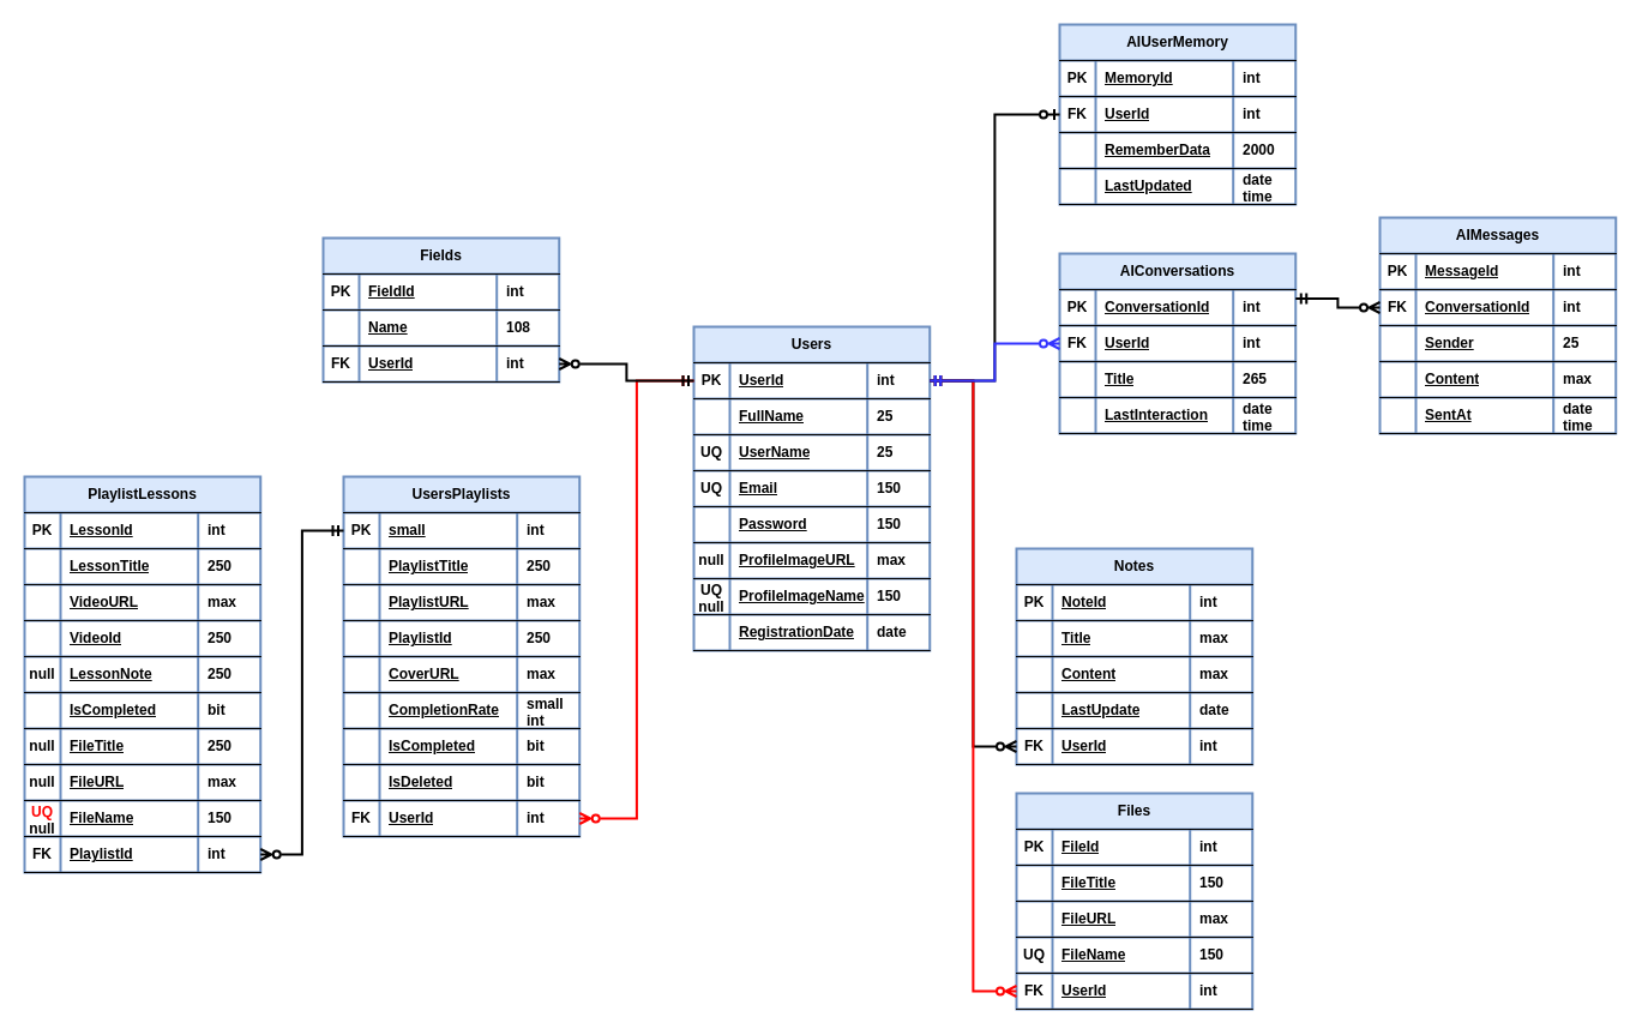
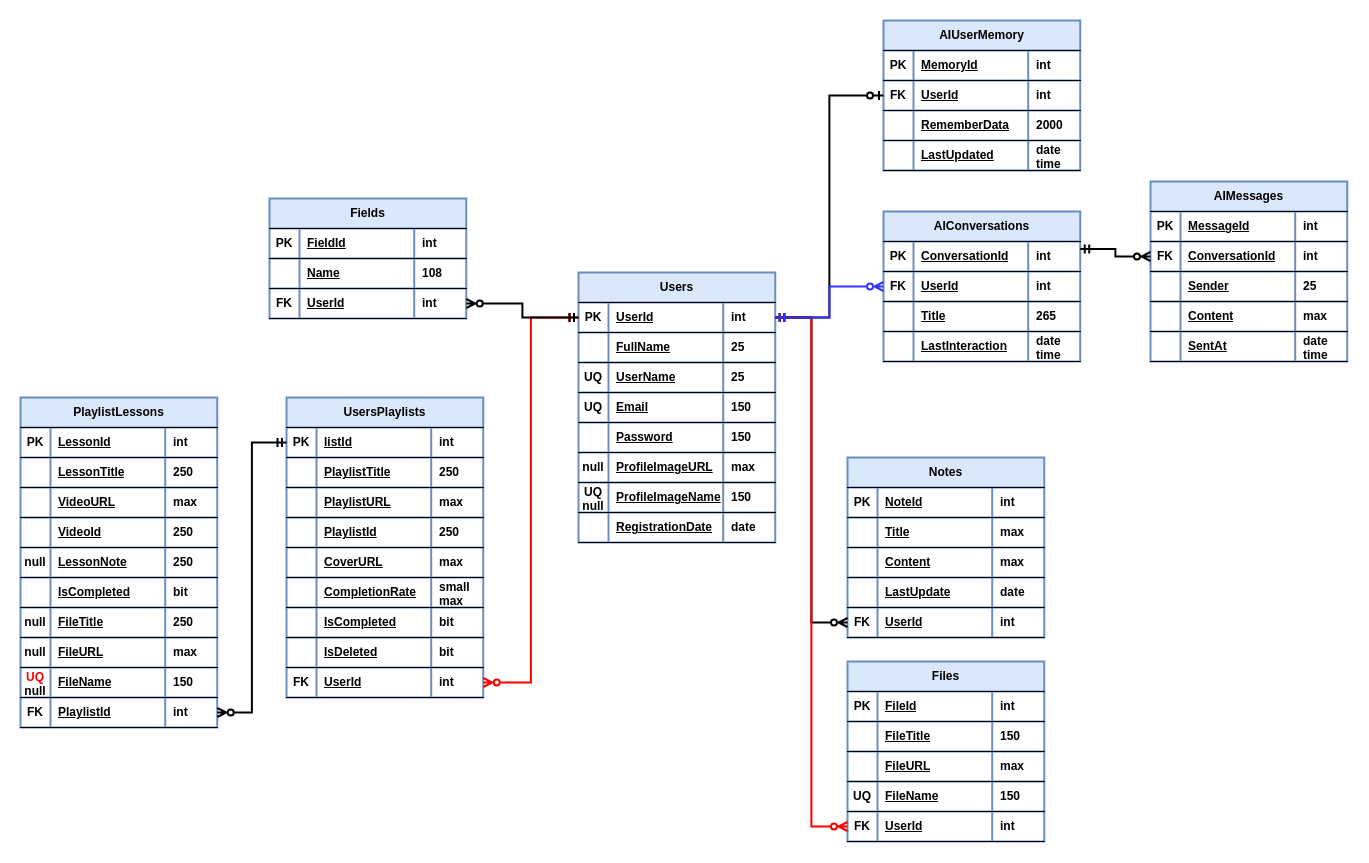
- <mxCell id="5" value="small" style="shape=partialRectangle;connectable=0;fillColor=none;top=1;left=0;bottom=0;right=0;align=left;spacingLeft=6;fontStyle=5;overflow=hidden;whiteSpace=wrap;html=1;direction=east;" parent="3" vertex="1"><mxGeometry x="30" width="114.7" height="30" as="geometry"><mxRectangle width="114.7" height="30" as="alternateBounds" /></mxGeometry></mxCell>
+ <mxCell id="5" value="listId" style="shape=partialRectangle;connectable=0;fillColor=none;top=1;left=0;bottom=0;right=0;align=left;spacingLeft=6;fontStyle=5;overflow=hidden;whiteSpace=wrap;html=1;direction=east;" parent="3" vertex="1"><mxGeometry x="30" width="114.7" height="30" as="geometry"><mxRectangle width="114.7" height="30" as="alternateBounds" /></mxGeometry></mxCell>
- <mxCell id="26" value="small&lt;br&gt;int" style="shape=partialRectangle;connectable=0;fillColor=none;top=1;left=0;bottom=0;right=0;align=left;spacingLeft=6;fontStyle=1;overflow=hidden;whiteSpace=wrap;html=1;direction=east;" parent="23" vertex="1"><mxGeometry x="144.7" width="52.05" height="30" as="geometry"><mxRectangle width="52.05" height="30" as="alternateBounds" /></mxGeometry></mxCell>
+ <mxCell id="26" value="small&lt;br&gt;max" style="shape=partialRectangle;connectable=0;fillColor=none;top=1;left=0;bottom=0;right=0;align=left;spacingLeft=6;fontStyle=1;overflow=hidden;whiteSpace=wrap;html=1;direction=east;" parent="23" vertex="1"><mxGeometry x="144.7" width="52.05" height="30" as="geometry"><mxRectangle width="52.05" height="30" as="alternateBounds" /></mxGeometry></mxCell>
